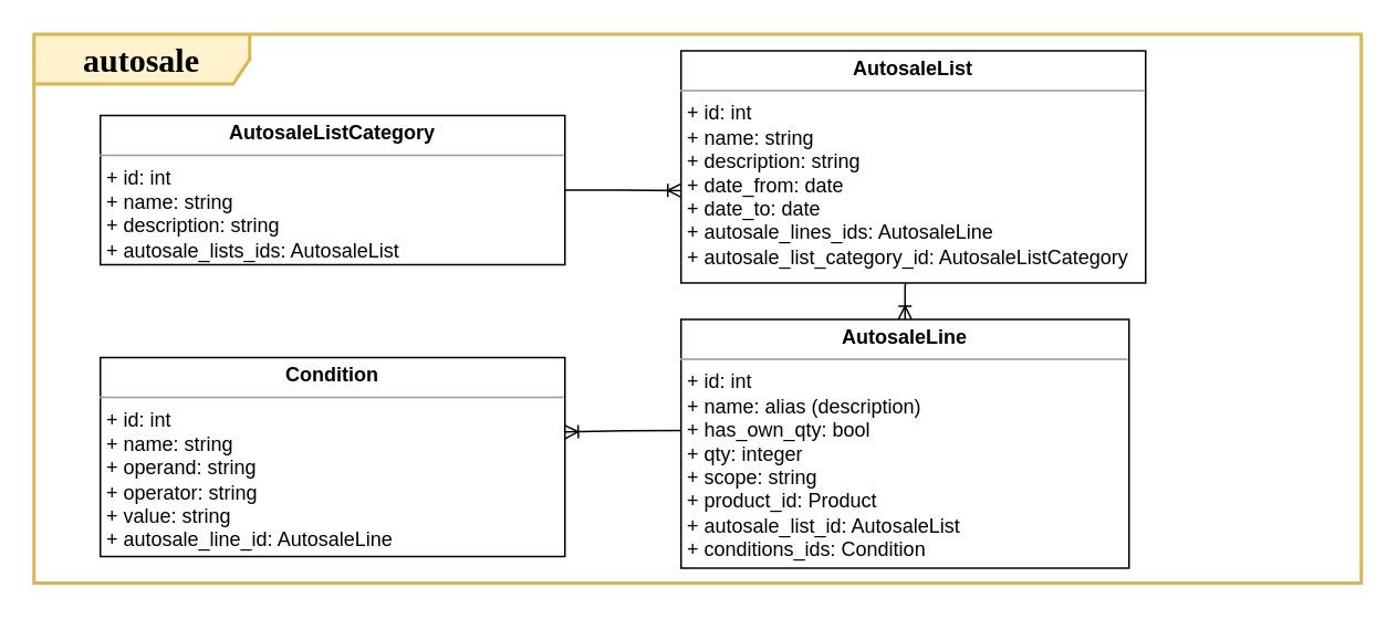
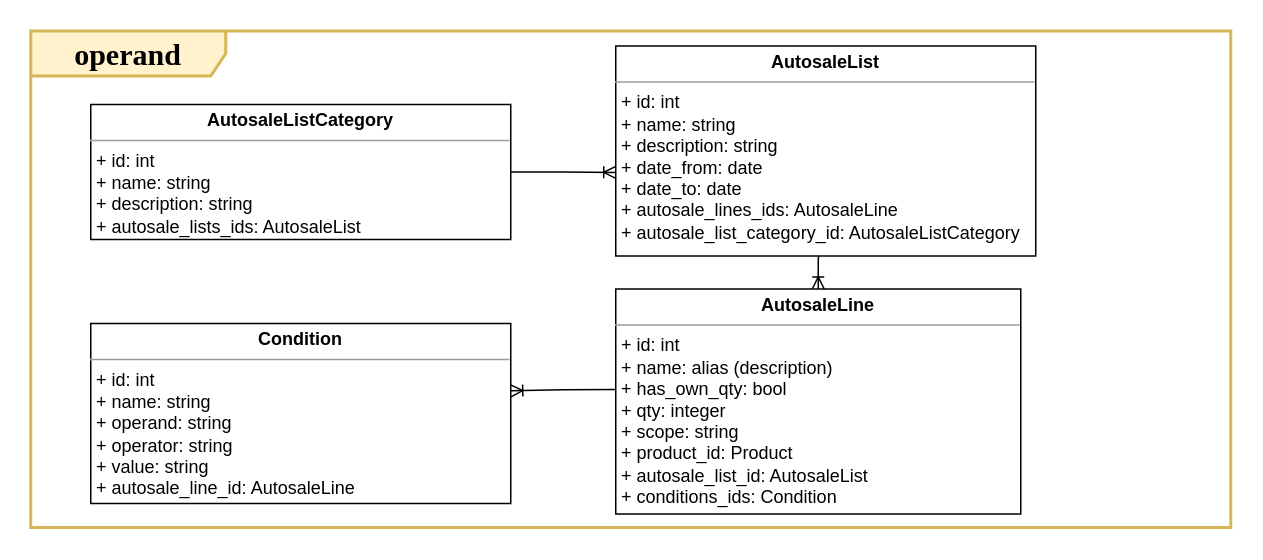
- <mxCell id="2" value="&lt;b&gt;&lt;font style=&quot;font-size: 20px;&quot;&gt;autosale&lt;/font&gt;&lt;/b&gt;" style="shape=umlFrame;whiteSpace=wrap;html=1;rounded=0;shadow=0;comic=0;labelBackgroundColor=none;strokeWidth=2;fontFamily=Verdana;fontSize=10;align=center;width=130;height=30;fillColor=#fff2cc;strokeColor=#d6b656;" vertex="1" parent="1"><mxGeometry x="20" y="20" width="800" height="331" as="geometry" /></mxCell>
+ <mxCell id="2" value="&lt;b&gt;&lt;font style=&quot;font-size: 20px;&quot;&gt;operand&lt;/font&gt;&lt;/b&gt;" style="shape=umlFrame;whiteSpace=wrap;html=1;rounded=0;shadow=0;comic=0;labelBackgroundColor=none;strokeWidth=2;fontFamily=Verdana;fontSize=10;align=center;width=130;height=30;fillColor=#fff2cc;strokeColor=#d6b656;" vertex="1" parent="1"><mxGeometry x="20" y="20" width="800" height="331" as="geometry" /></mxCell>
